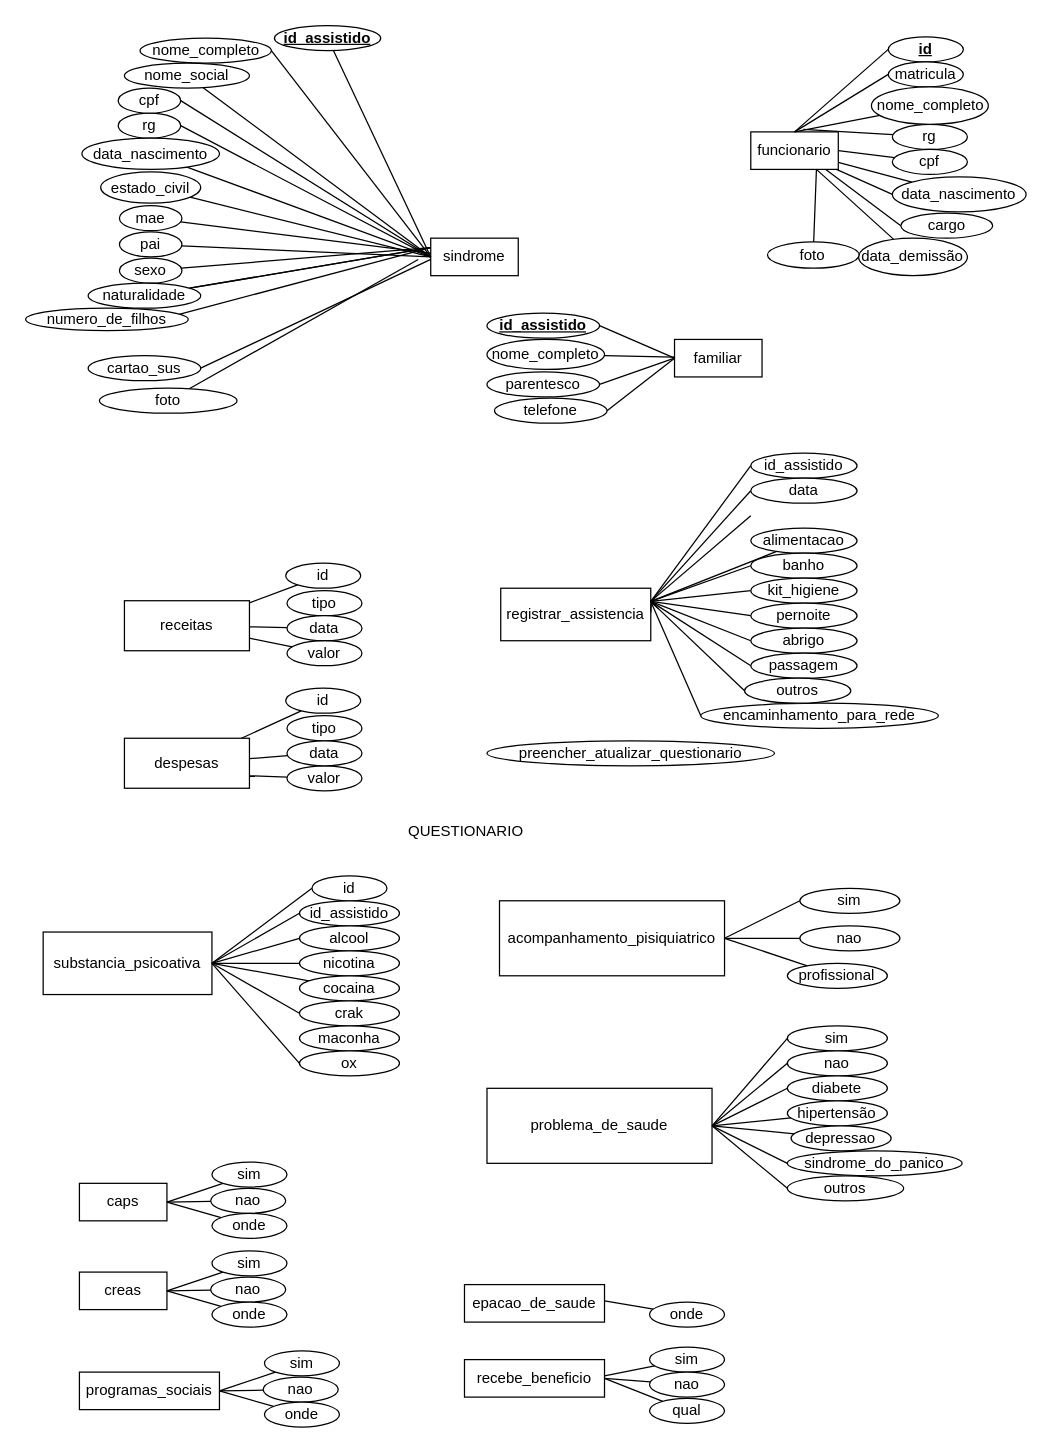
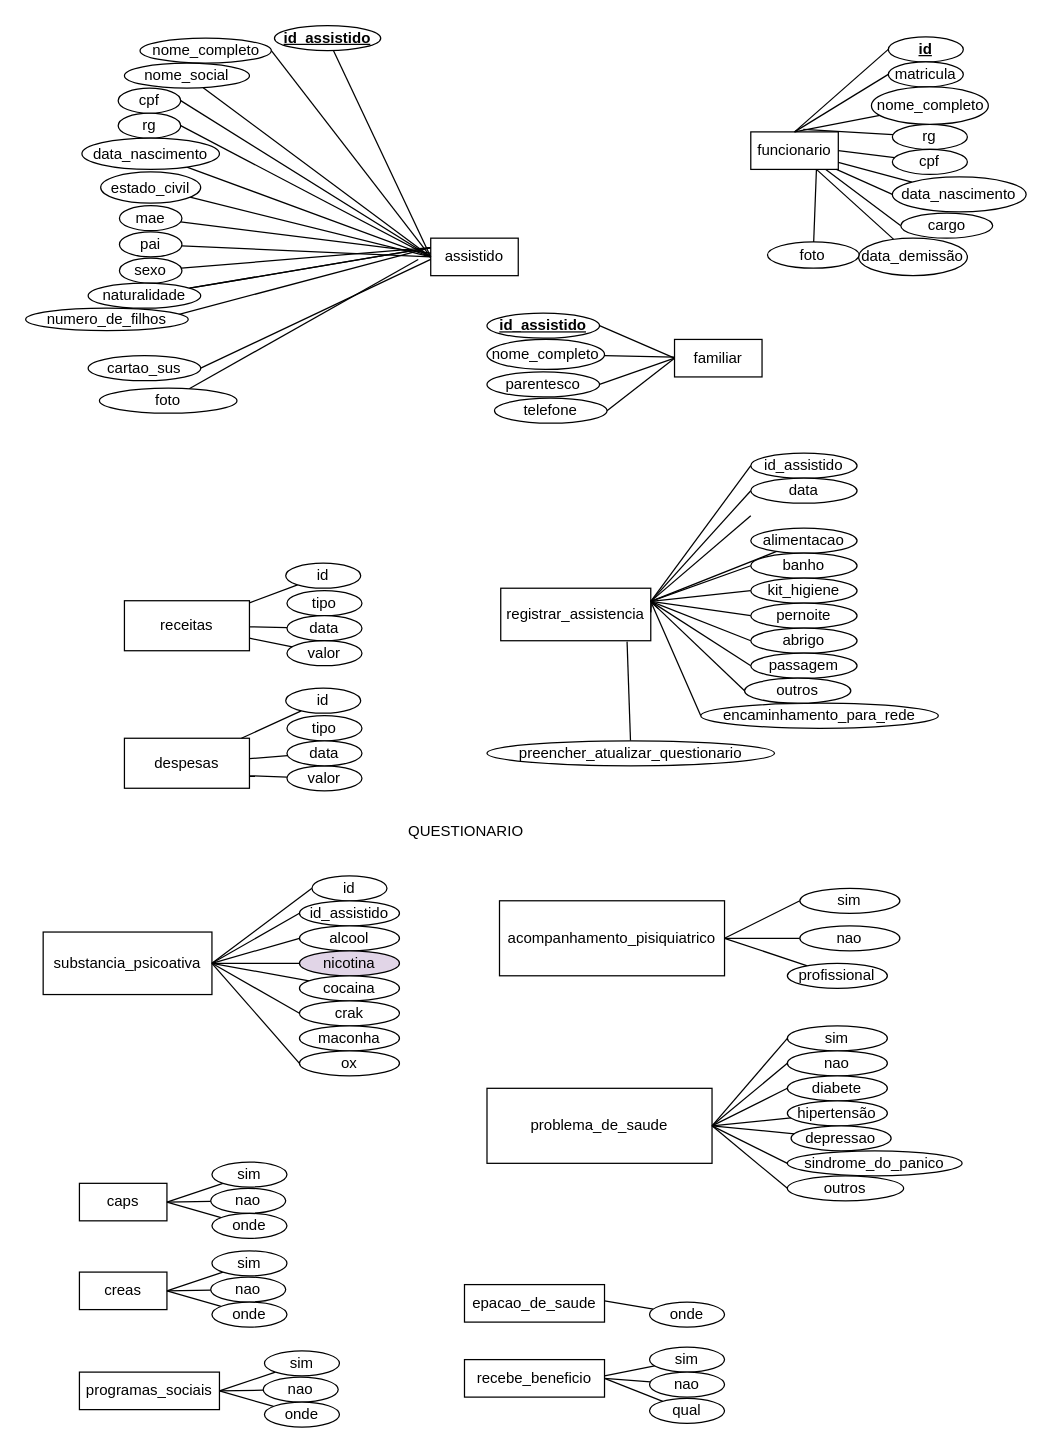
- <mxCell id="2" value="sindrome" style="rounded=0;whiteSpace=wrap;html=1;" vertex="1" parent="1"><mxGeometry x="344" y="190" width="70" height="30" as="geometry" /></mxCell>
+ <mxCell id="2" value="assistido" style="rounded=0;whiteSpace=wrap;html=1;" vertex="1" parent="1"><mxGeometry x="344" y="190" width="70" height="30" as="geometry" /></mxCell>
+ <mxCell id="86" style="edgeStyle=none;rounded=0;orthogonalLoop=1;jettySize=auto;html=1;entryX=0.842;entryY=1.017;entryDx=0;entryDy=0;entryPerimeter=0;endArrow=none;endFill=0;" edge="1" parent="1" source="87" target="64"><mxGeometry relative="1" as="geometry" /></mxCell>
- <mxCell id="97" value="nicotina" style="ellipse;whiteSpace=wrap;html=1;" vertex="1" parent="1"><mxGeometry x="239" y="760" width="80" height="20" as="geometry" /></mxCell>
+ <mxCell id="97" value="nicotina" style="ellipse;whiteSpace=wrap;html=1;fillColor=#e1d5e7;" vertex="1" parent="1"><mxGeometry x="239" y="760" width="80" height="20" as="geometry" /></mxCell>
